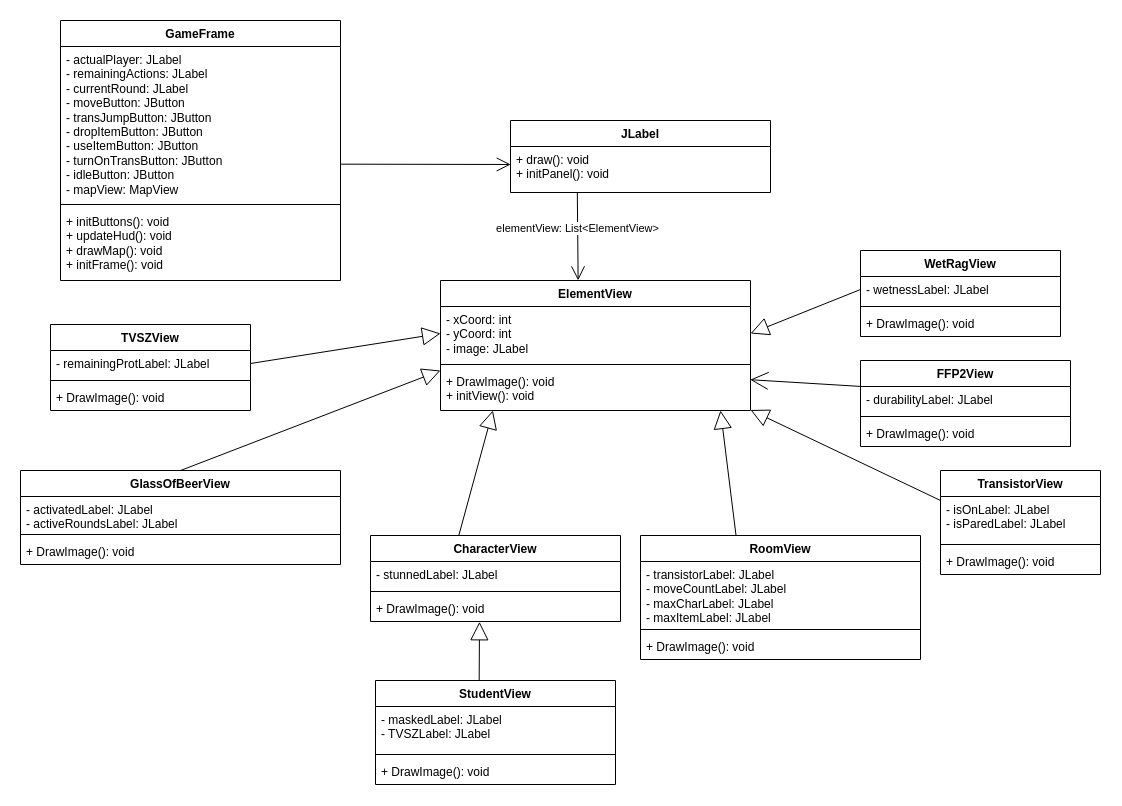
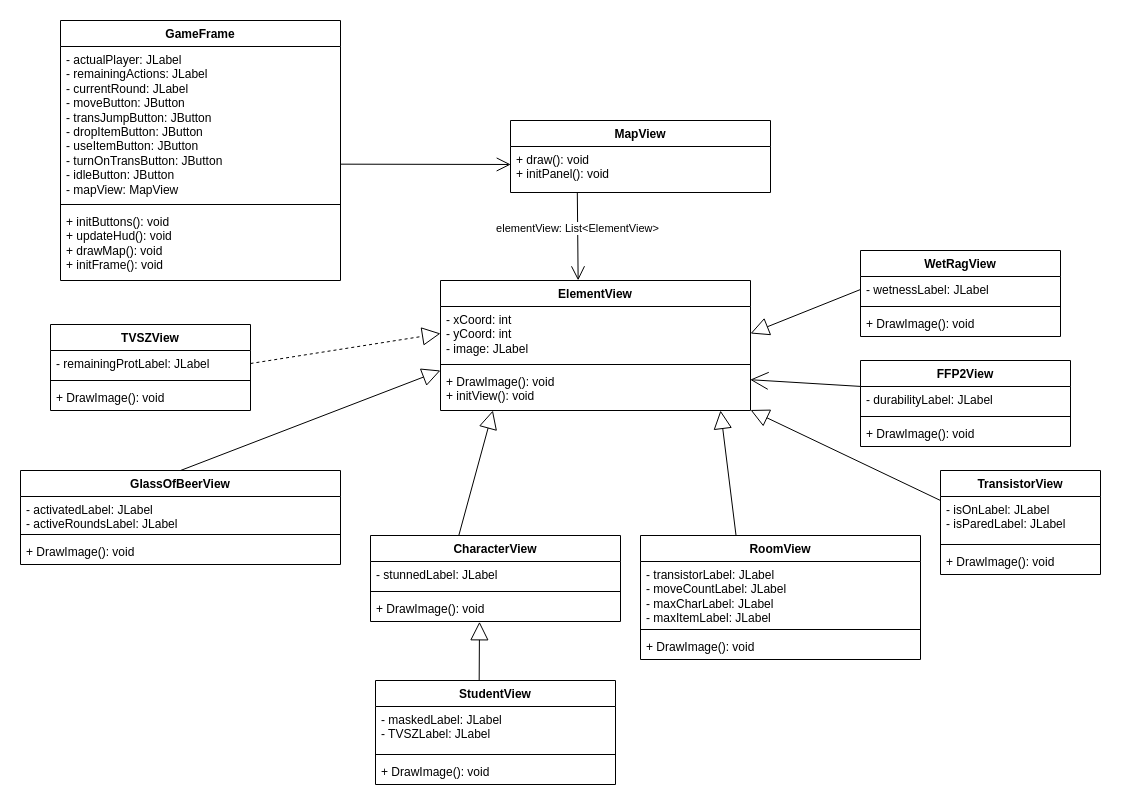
- <mxCell id="2" value="JLabel" style="swimlane;fontStyle=1;align=center;verticalAlign=top;childLayout=stackLayout;horizontal=1;startSize=26;horizontalStack=0;resizeParent=1;resizeParentMax=0;resizeLast=0;collapsible=1;marginBottom=0;whiteSpace=wrap;html=1;" vertex="1" parent="1"><mxGeometry x="510" y="120" width="260" height="72" as="geometry" /></mxCell>
+ <mxCell id="2" value="MapView" style="swimlane;fontStyle=1;align=center;verticalAlign=top;childLayout=stackLayout;horizontal=1;startSize=26;horizontalStack=0;resizeParent=1;resizeParentMax=0;resizeLast=0;collapsible=1;marginBottom=0;whiteSpace=wrap;html=1;" vertex="1" parent="1"><mxGeometry x="510" y="120" width="260" height="72" as="geometry" /></mxCell>
- <mxCell id="54" value="" style="endArrow=block;endSize=16;endFill=0;html=1;rounded=0;exitX=1;exitY=0.5;exitDx=0;exitDy=0;entryX=0;entryY=0.5;entryDx=0;entryDy=0;" edge="1" parent="1" source="33" target="9"><mxGeometry width="160" relative="1" as="geometry"><mxPoint x="420" y="240" as="sourcePoint" /><mxPoint x="580" y="240" as="targetPoint" /></mxGeometry></mxCell>
+ <mxCell id="54" value="" style="endArrow=block;endSize=16;endFill=0;html=1;rounded=0;exitX=1;exitY=0.5;exitDx=0;exitDy=0;entryX=0;entryY=0.5;entryDx=0;entryDy=0;dashed=1;" edge="1" parent="1" source="33" target="9"><mxGeometry width="160" relative="1" as="geometry"><mxPoint x="420" y="240" as="sourcePoint" /><mxPoint x="580" y="240" as="targetPoint" /></mxGeometry></mxCell>
